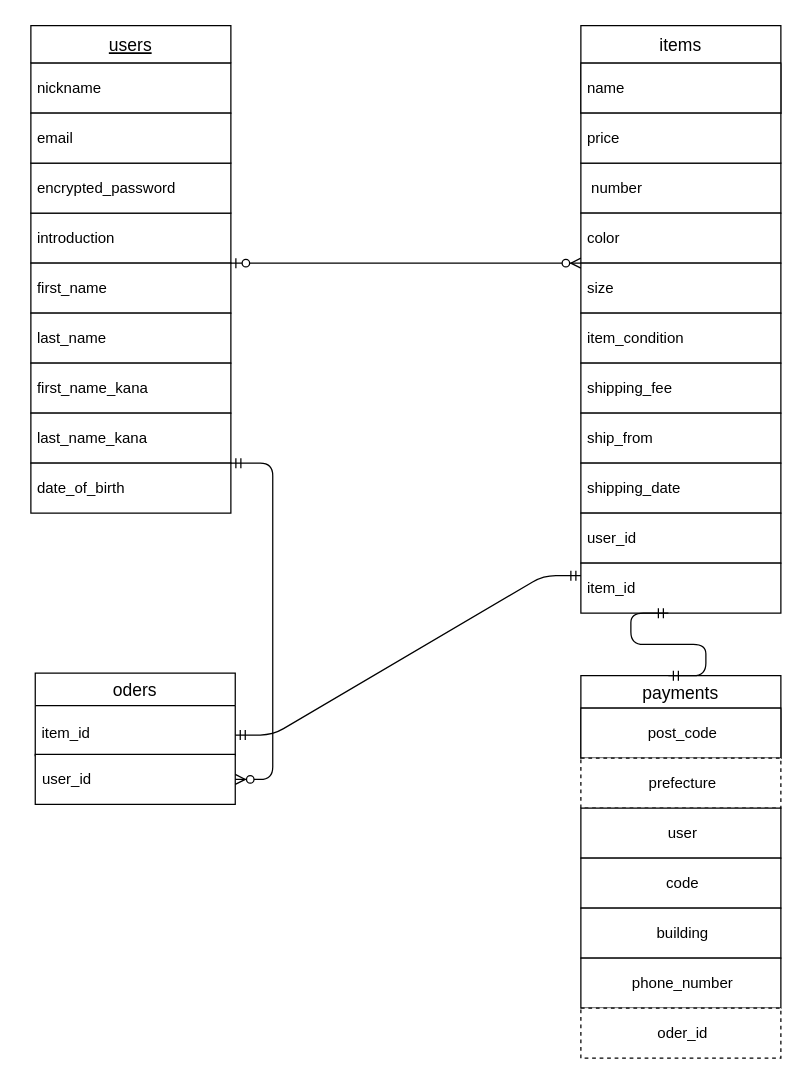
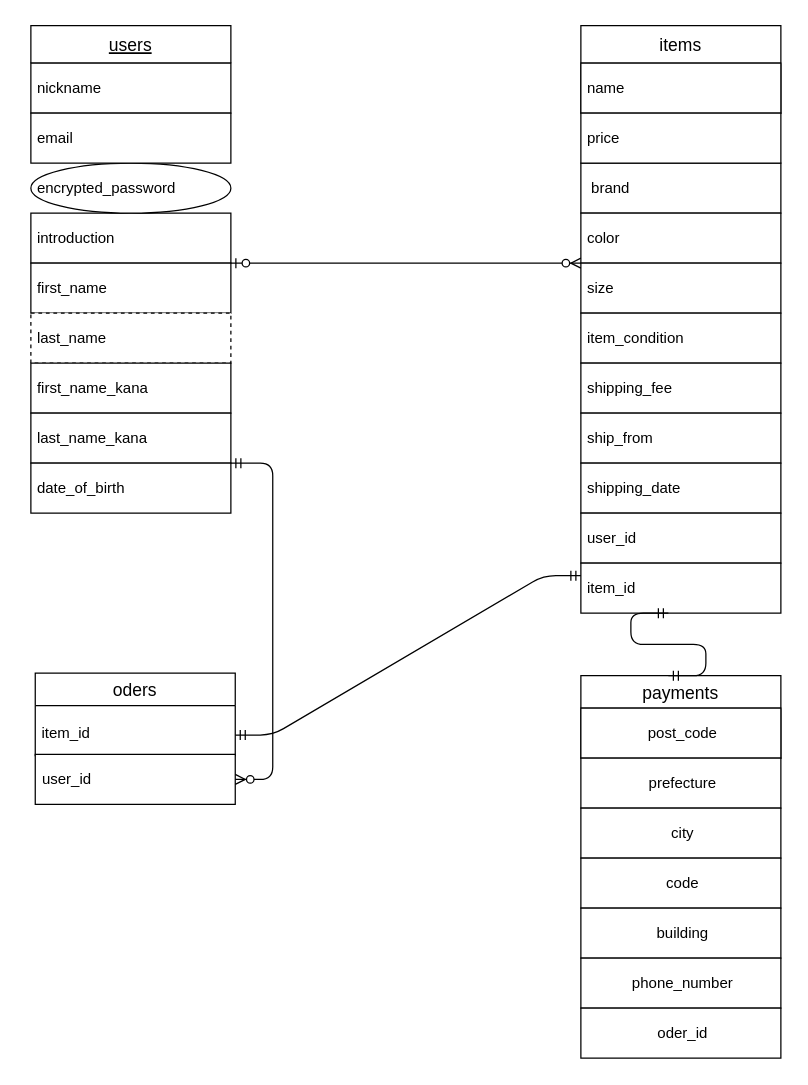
- <mxCell id="6" value="&amp;nbsp;encrypted_password" style="whiteSpace=wrap;html=1;align=left;" vertex="1" parent="1"><mxGeometry x="24" y="130" width="160" height="40" as="geometry" /></mxCell>
+ <mxCell id="6" value="&amp;nbsp;encrypted_password" style="ellipse;whiteSpace=wrap;html=1;align=left;" vertex="1" parent="1"><mxGeometry x="24" y="130" width="160" height="40" as="geometry" /></mxCell>
- <mxCell id="12" value="&amp;nbsp; number" style="whiteSpace=wrap;html=1;align=left;labelPosition=center;verticalLabelPosition=middle;verticalAlign=middle;" vertex="1" parent="1"><mxGeometry x="464" y="130" width="160" height="40" as="geometry" /></mxCell>
+ <mxCell id="12" value="&amp;nbsp; brand" style="whiteSpace=wrap;html=1;align=left;labelPosition=center;verticalLabelPosition=middle;verticalAlign=middle;" vertex="1" parent="1"><mxGeometry x="464" y="130" width="160" height="40" as="geometry" /></mxCell>
- <mxCell id="8" value="&amp;nbsp;last_name" style="whiteSpace=wrap;html=1;align=left;" vertex="1" parent="1"><mxGeometry x="24" y="250" width="160" height="40" as="geometry" /></mxCell>
+ <mxCell id="8" value="&amp;nbsp;last_name" style="whiteSpace=wrap;html=1;align=left;dashed=1;" vertex="1" parent="1"><mxGeometry x="24" y="250" width="160" height="40" as="geometry" /></mxCell>
- <mxCell id="34" value="&amp;nbsp;prefecture" style="whiteSpace=wrap;html=1;align=center;dashed=1;" vertex="1" parent="31"><mxGeometry y="66" width="160" height="40" as="geometry" /></mxCell>
+ <mxCell id="34" value="&amp;nbsp;prefecture" style="whiteSpace=wrap;html=1;align=center;" vertex="1" parent="31"><mxGeometry y="66" width="160" height="40" as="geometry" /></mxCell>
- <mxCell id="35" value="&amp;nbsp;user" style="whiteSpace=wrap;html=1;align=center;" vertex="1" parent="31"><mxGeometry y="106" width="160" height="40" as="geometry" /></mxCell>
+ <mxCell id="35" value="&amp;nbsp;city" style="whiteSpace=wrap;html=1;align=center;" vertex="1" parent="31"><mxGeometry y="106" width="160" height="40" as="geometry" /></mxCell>
- <mxCell id="39" value="&amp;nbsp;oder_id" style="whiteSpace=wrap;html=1;align=center;dashed=1;" vertex="1" parent="31"><mxGeometry y="266" width="160" height="40" as="geometry" /></mxCell>
+ <mxCell id="39" value="&amp;nbsp;oder_id" style="whiteSpace=wrap;html=1;align=center;" vertex="1" parent="31"><mxGeometry y="266" width="160" height="40" as="geometry" /></mxCell>
